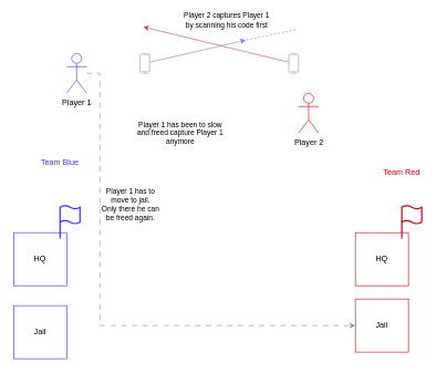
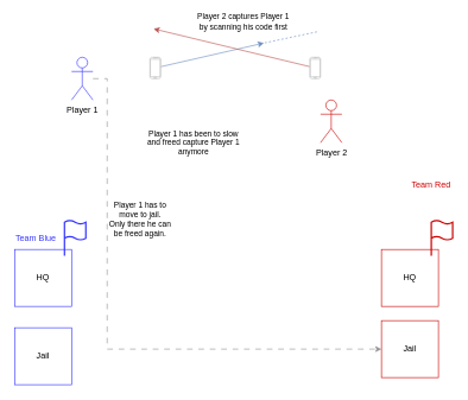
- <mxCell id="9" value="&lt;span style=&quot;color: rgb(51, 51, 255);&quot;&gt;Team Blue&lt;/span&gt;" style="text;html=1;align=center;verticalAlign=middle;whiteSpace=wrap;rounded=0;" parent="1" vertex="1"><mxGeometry x="60" y="230" width="60" height="30" as="geometry" /></mxCell>
+ <mxCell id="9" value="&lt;span style=&quot;color: rgb(51, 51, 255);&quot;&gt;Team Blue&lt;/span&gt;" style="text;html=1;align=center;verticalAlign=middle;whiteSpace=wrap;rounded=0;" parent="1" vertex="1"><mxGeometry x="20" y="320" width="60" height="30" as="geometry" /></mxCell>
